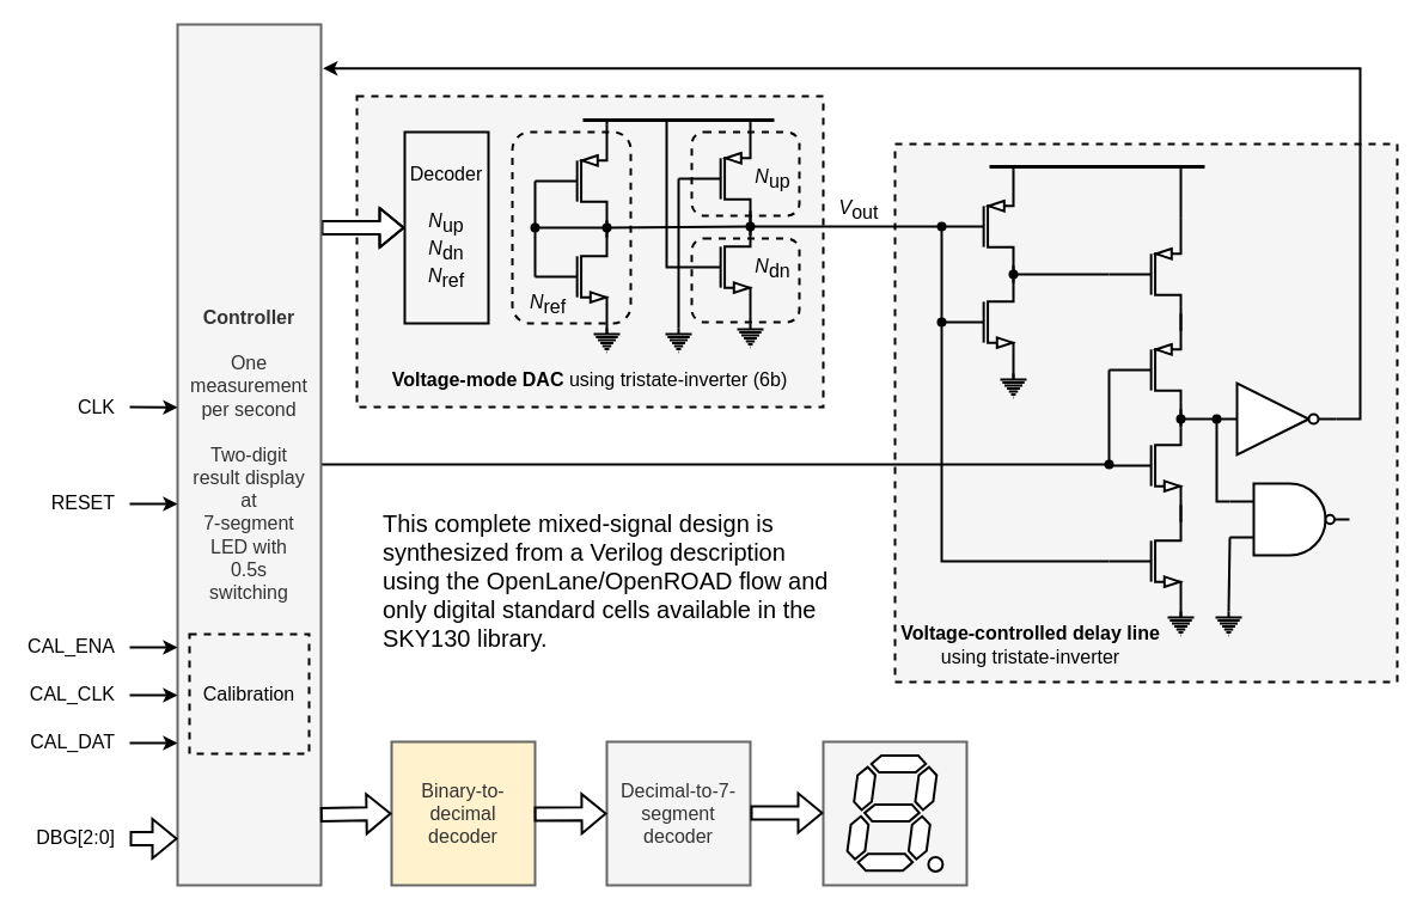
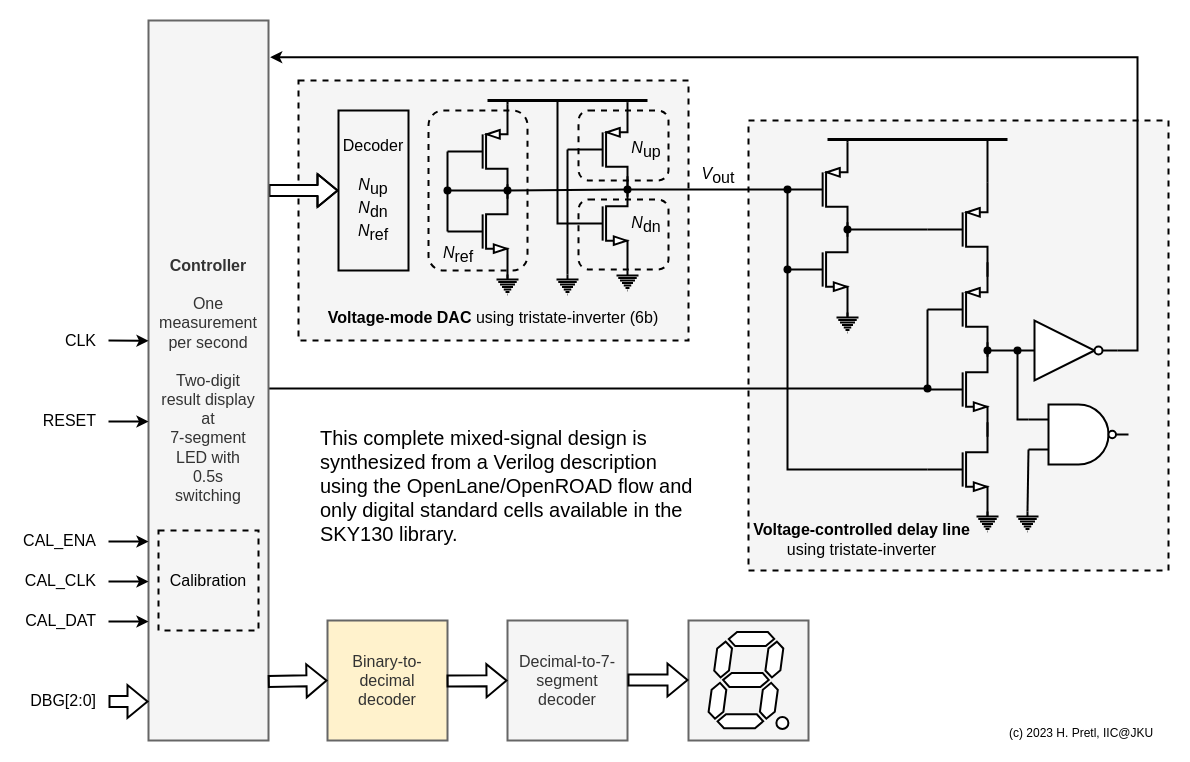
+ <mxCell id="88" value="(c) 2023 H. Pretl, IIC@JKU" style="text;html=1;strokeColor=none;fillColor=none;align=left;verticalAlign=middle;whiteSpace=wrap;rounded=0;fontSize=12;" vertex="1" parent="1"><mxGeometry x="1007" y="725.45" width="157" height="14.55" as="geometry" /></mxCell>
